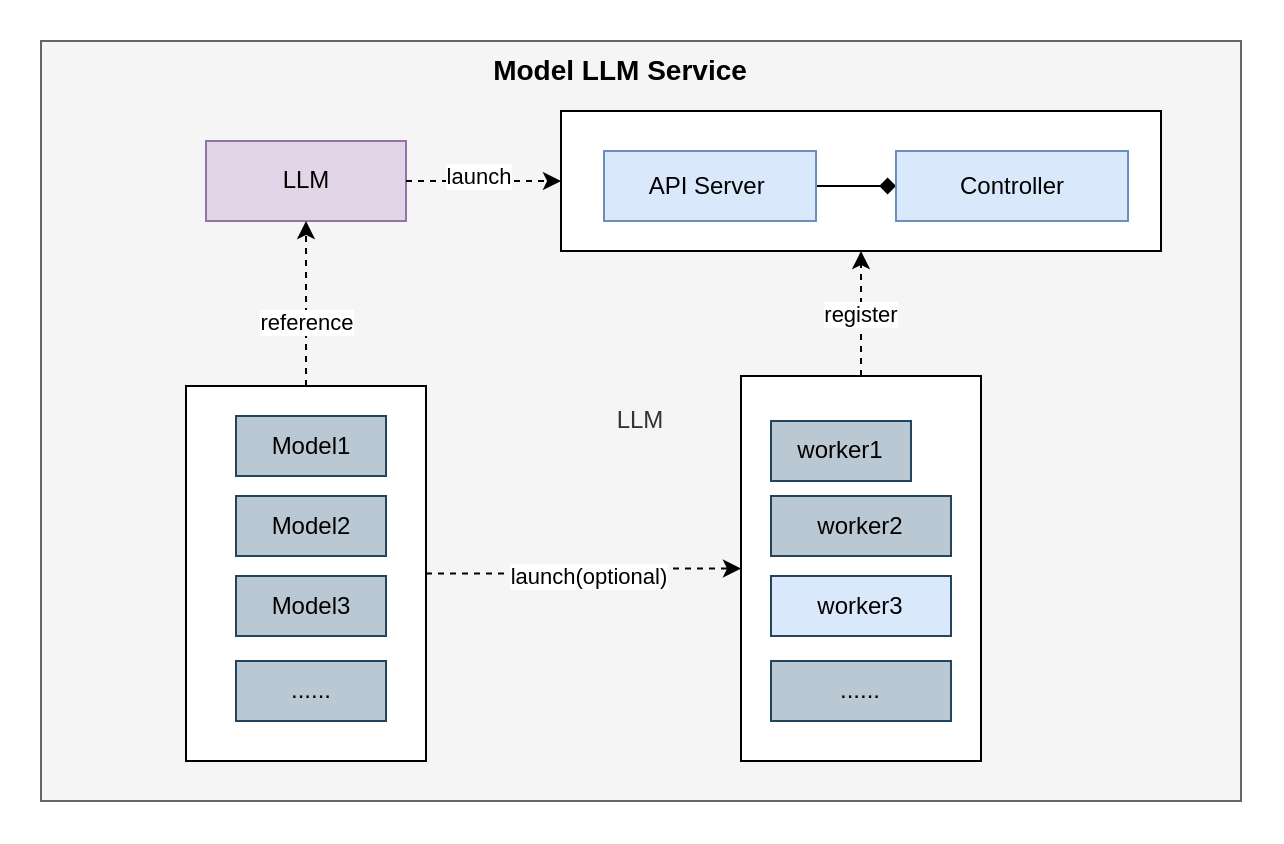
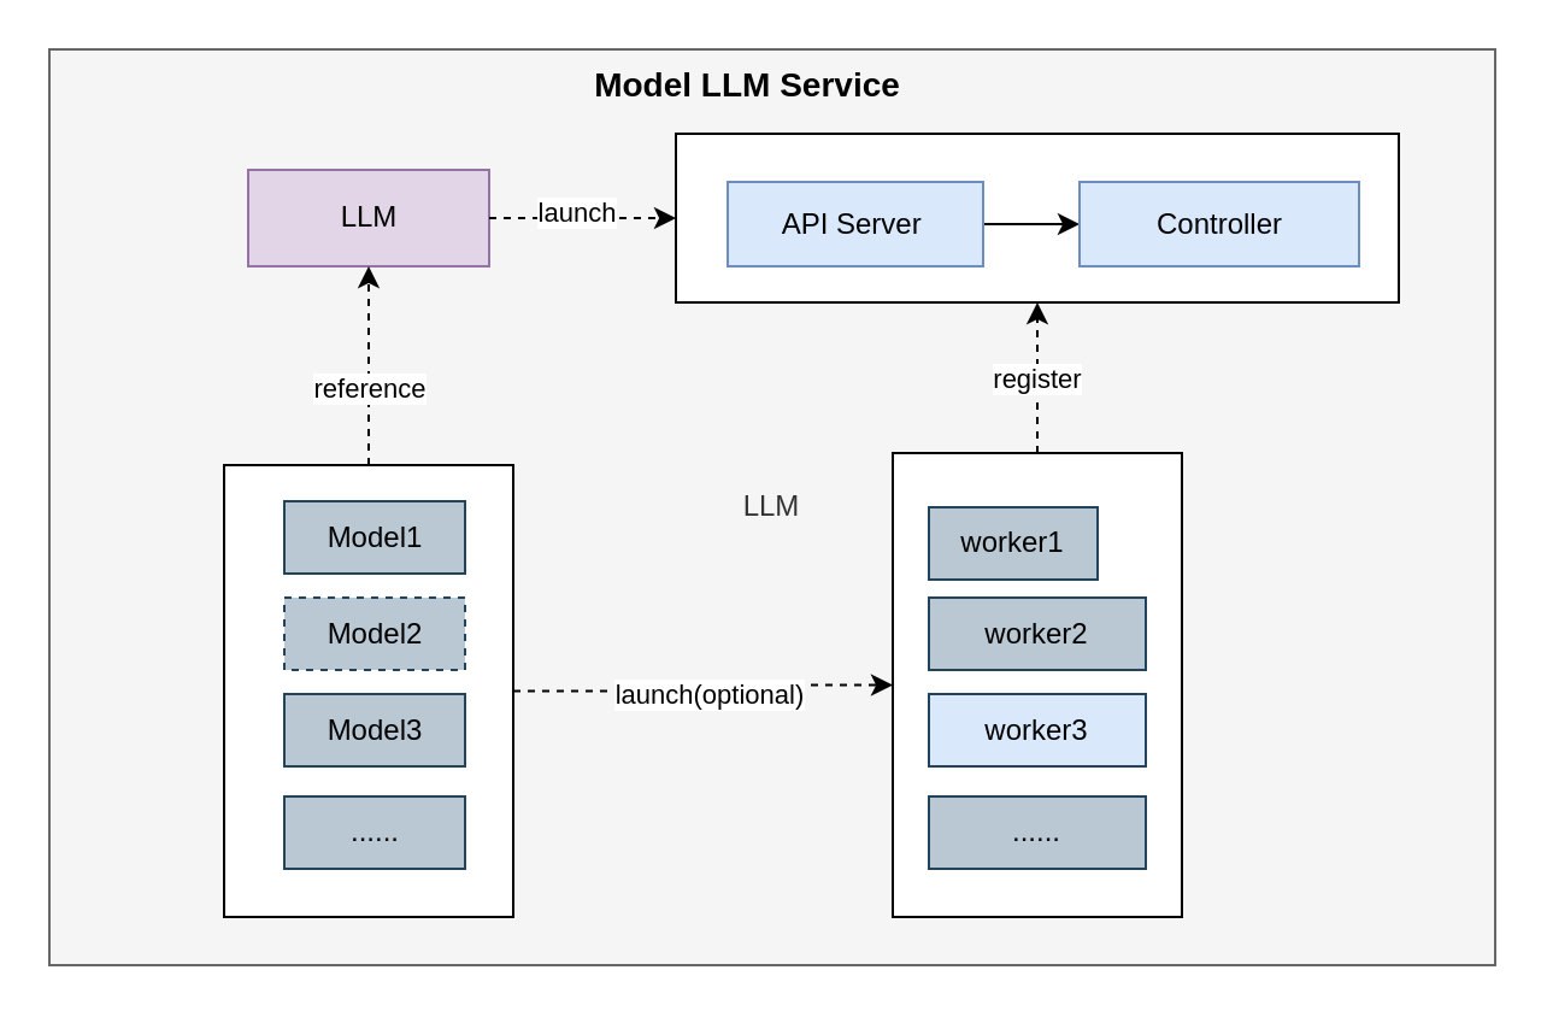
- <mxCell id="9" style="edgeStyle=orthogonalEdgeStyle;rounded=0;orthogonalLoop=1;jettySize=auto;html=1;entryX=0;entryY=0.5;entryDx=0;entryDy=0;endArrow=diamond;" parent="1" source="10" target="11" edge="1"><mxGeometry relative="1" as="geometry" /></mxCell>
+ <mxCell id="9" style="edgeStyle=orthogonalEdgeStyle;rounded=0;orthogonalLoop=1;jettySize=auto;html=1;entryX=0;entryY=0.5;entryDx=0;entryDy=0;" parent="1" source="10" target="11" edge="1"><mxGeometry relative="1" as="geometry" /></mxCell>
- <mxCell id="19" value="Model2" style="rounded=0;whiteSpace=wrap;html=1;fillColor=#bac8d3;strokeColor=#23445d;" parent="1" vertex="1"><mxGeometry x="117.5" y="247.5" width="75" height="30" as="geometry" /></mxCell>
+ <mxCell id="19" value="Model2" style="rounded=0;whiteSpace=wrap;html=1;fillColor=#bac8d3;strokeColor=#23445d;dashed=1;" parent="1" vertex="1"><mxGeometry x="117.5" y="247.5" width="75" height="30" as="geometry" /></mxCell>
